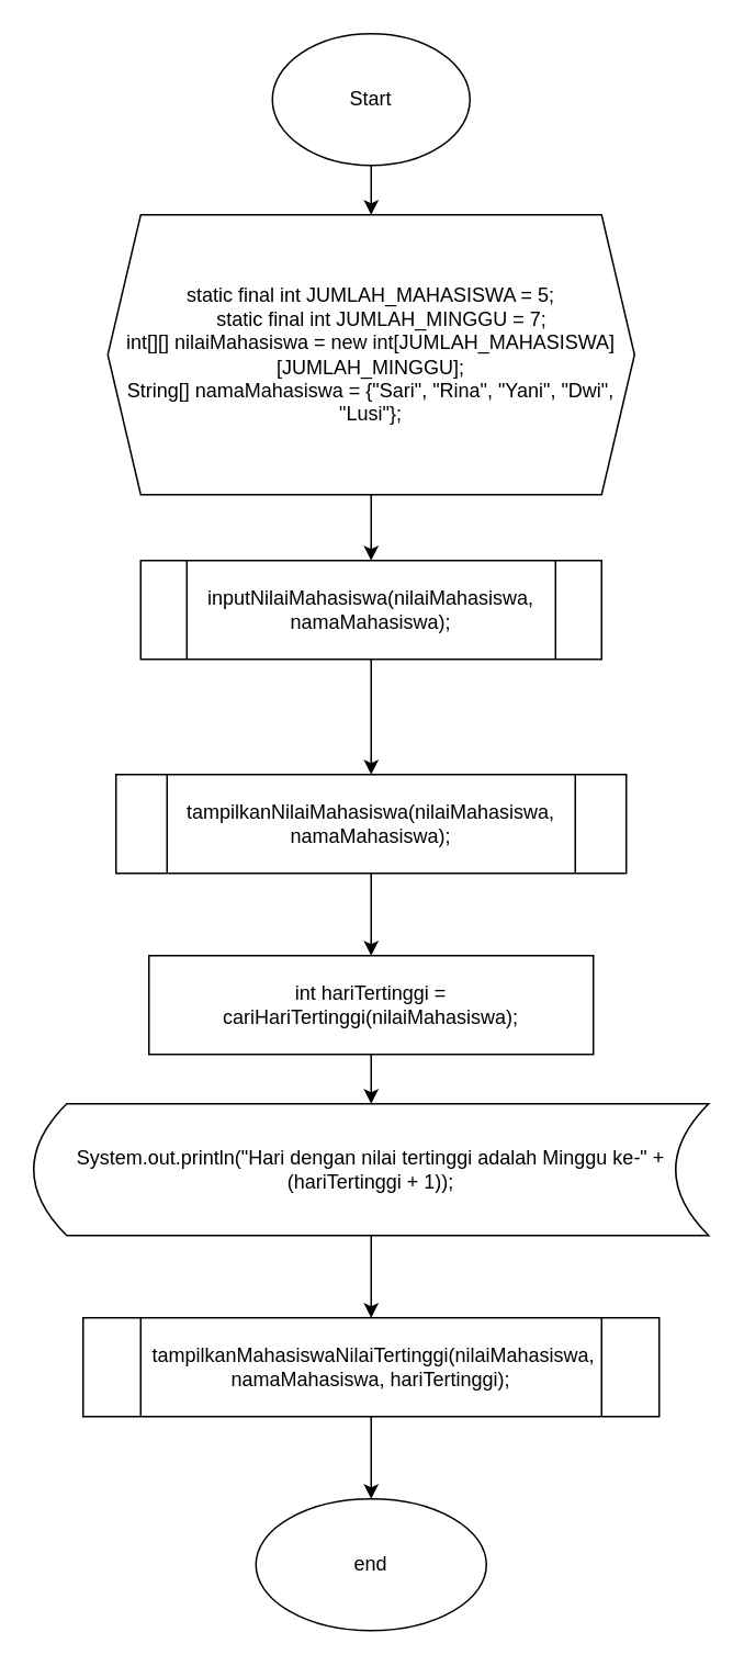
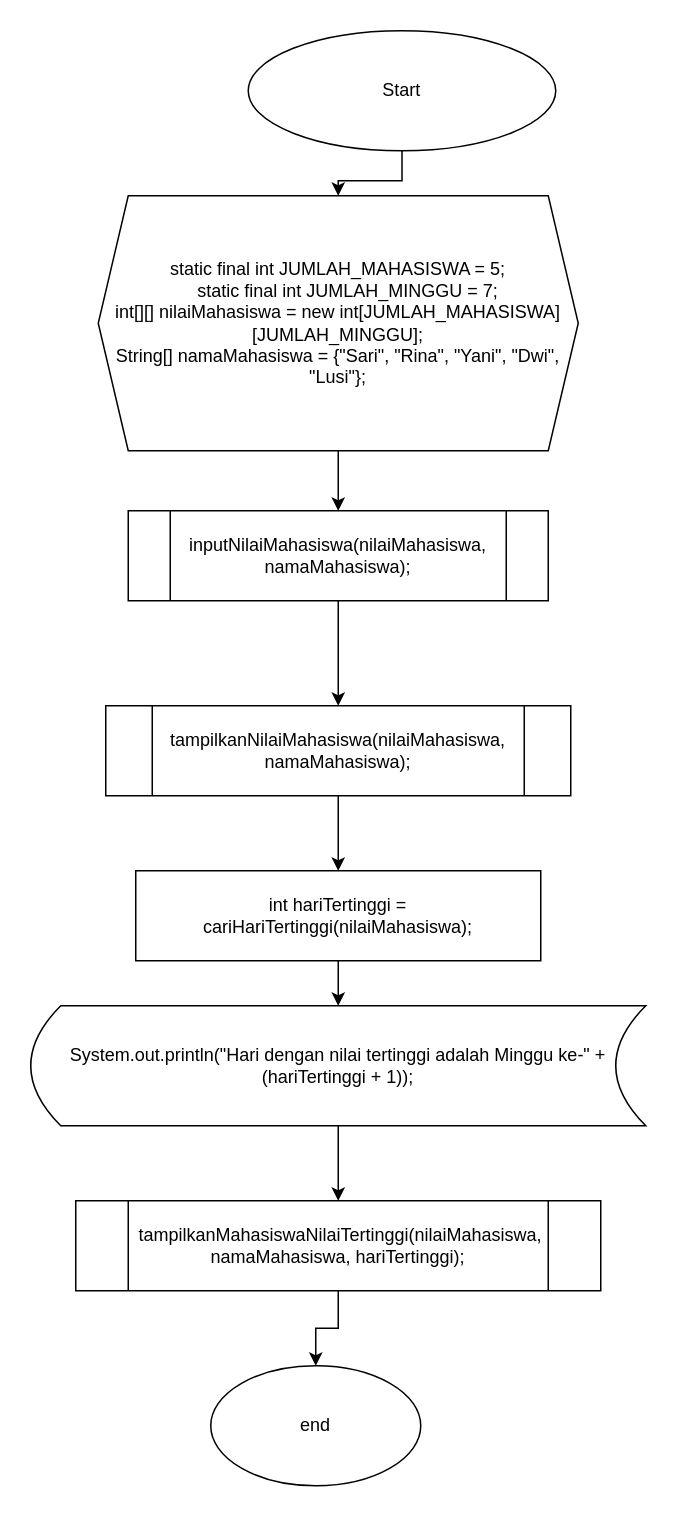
- <mxCell id="3" value="Start" style="ellipse;whiteSpace=wrap;html=1;" vertex="1" parent="1"><mxGeometry x="165" y="20" width="120" height="80" as="geometry" /></mxCell>
+ <mxCell id="3" value="Start" style="ellipse;whiteSpace=wrap;html=1;" vertex="1" parent="1"><mxGeometry x="165" y="20" width="205" height="80" as="geometry" /></mxCell>
- <mxCell id="16" value="end" style="ellipse;whiteSpace=wrap;html=1;" vertex="1" parent="1"><mxGeometry x="155" y="910" width="140" height="80" as="geometry" /></mxCell>
+ <mxCell id="16" value="end" style="ellipse;whiteSpace=wrap;html=1;" vertex="1" parent="1"><mxGeometry x="140" y="910" width="140" height="80" as="geometry" /></mxCell>
